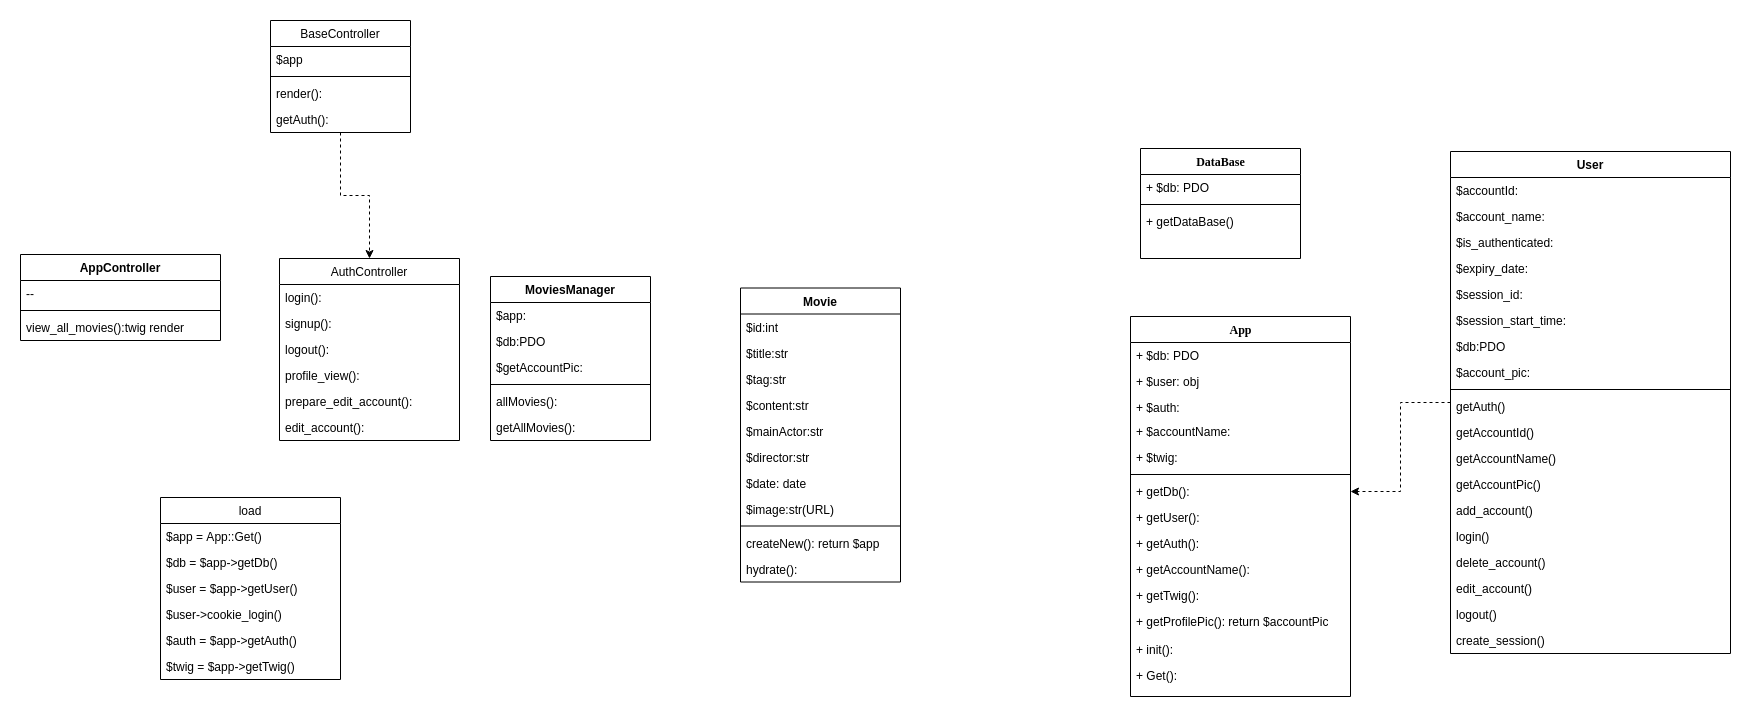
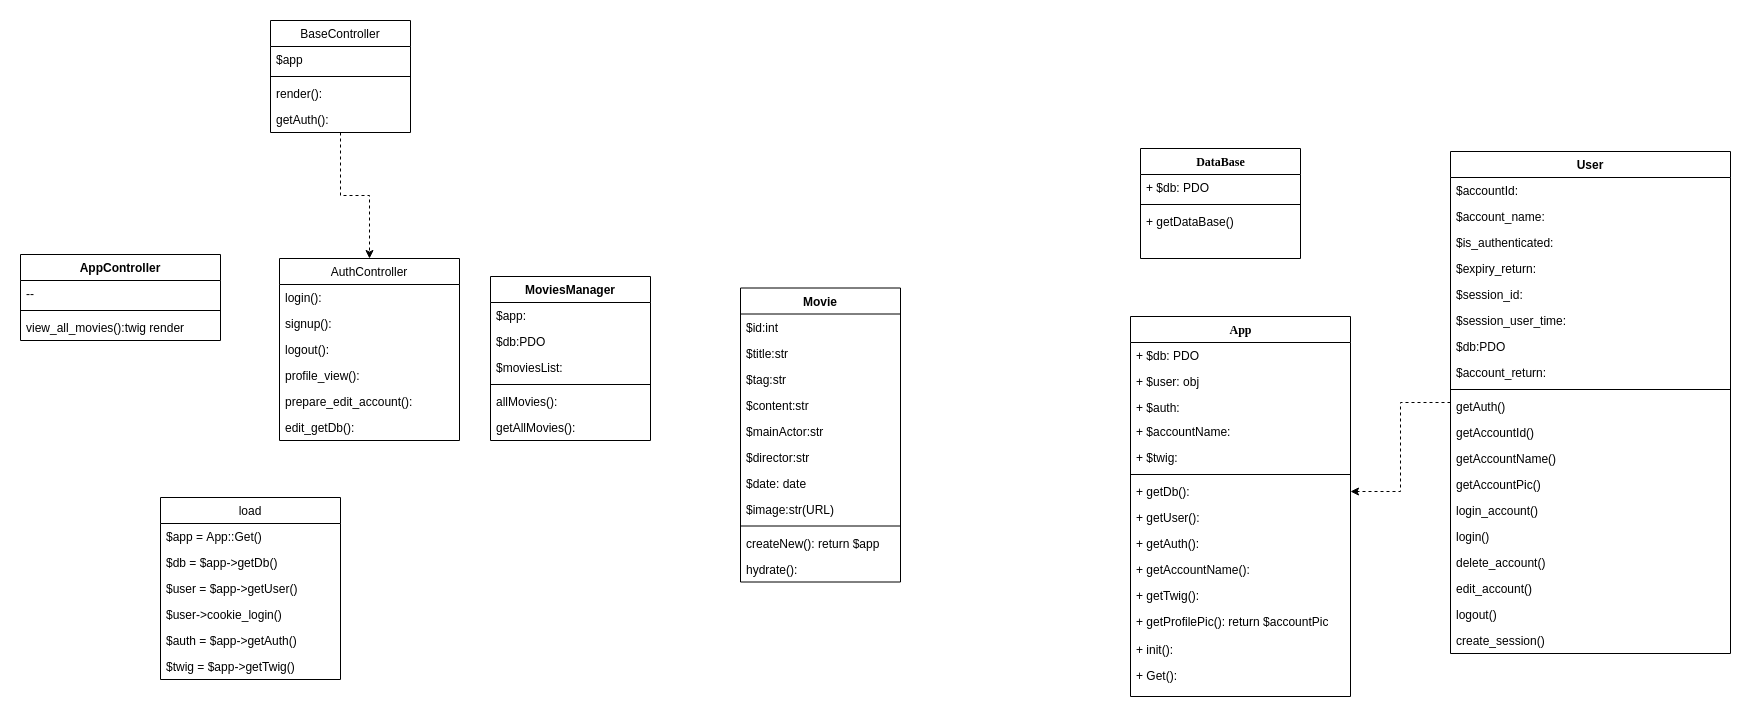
- <mxCell id="62" value="$expiry_date:" style="text;strokeColor=none;fillColor=none;align=left;verticalAlign=top;spacingLeft=4;spacingRight=4;overflow=hidden;rotatable=0;points=[[0,0.5],[1,0.5]];portConstraint=eastwest;" vertex="1" parent="58"><mxGeometry y="104" width="280" height="26" as="geometry" /></mxCell>
+ <mxCell id="62" value="$expiry_return:" style="text;strokeColor=none;fillColor=none;align=left;verticalAlign=top;spacingLeft=4;spacingRight=4;overflow=hidden;rotatable=0;points=[[0,0.5],[1,0.5]];portConstraint=eastwest;" vertex="1" parent="58"><mxGeometry y="104" width="280" height="26" as="geometry" /></mxCell>
- <mxCell id="64" value="$session_start_time:" style="text;strokeColor=none;fillColor=none;align=left;verticalAlign=top;spacingLeft=4;spacingRight=4;overflow=hidden;rotatable=0;points=[[0,0.5],[1,0.5]];portConstraint=eastwest;" vertex="1" parent="58"><mxGeometry y="156" width="280" height="26" as="geometry" /></mxCell>
+ <mxCell id="64" value="$session_user_time:" style="text;strokeColor=none;fillColor=none;align=left;verticalAlign=top;spacingLeft=4;spacingRight=4;overflow=hidden;rotatable=0;points=[[0,0.5],[1,0.5]];portConstraint=eastwest;" vertex="1" parent="58"><mxGeometry y="156" width="280" height="26" as="geometry" /></mxCell>
- <mxCell id="36" value="$getAccountPic:" style="text;strokeColor=none;fillColor=none;align=left;verticalAlign=top;spacingLeft=4;spacingRight=4;overflow=hidden;rotatable=0;points=[[0,0.5],[1,0.5]];portConstraint=eastwest;" vertex="1" parent="33"><mxGeometry y="78" width="160" height="26" as="geometry" /></mxCell>
+ <mxCell id="36" value="$moviesList:" style="text;strokeColor=none;fillColor=none;align=left;verticalAlign=top;spacingLeft=4;spacingRight=4;overflow=hidden;rotatable=0;points=[[0,0.5],[1,0.5]];portConstraint=eastwest;" vertex="1" parent="33"><mxGeometry y="78" width="160" height="26" as="geometry" /></mxCell>
- <mxCell id="66" value="$account_pic:" style="text;strokeColor=none;fillColor=none;align=left;verticalAlign=top;spacingLeft=4;spacingRight=4;overflow=hidden;rotatable=0;points=[[0,0.5],[1,0.5]];portConstraint=eastwest;" vertex="1" parent="58"><mxGeometry y="208" width="280" height="26" as="geometry" /></mxCell>
+ <mxCell id="66" value="$account_return:" style="text;strokeColor=none;fillColor=none;align=left;verticalAlign=top;spacingLeft=4;spacingRight=4;overflow=hidden;rotatable=0;points=[[0,0.5],[1,0.5]];portConstraint=eastwest;" vertex="1" parent="58"><mxGeometry y="208" width="280" height="26" as="geometry" /></mxCell>
- <mxCell id="50" value="edit_account():" style="text;strokeColor=none;fillColor=none;align=left;verticalAlign=top;spacingLeft=4;spacingRight=4;overflow=hidden;rotatable=0;points=[[0,0.5],[1,0.5]];portConstraint=eastwest;" vertex="1" parent="44"><mxGeometry y="156" width="180" height="26" as="geometry" /></mxCell>
+ <mxCell id="50" value="edit_getDb():" style="text;strokeColor=none;fillColor=none;align=left;verticalAlign=top;spacingLeft=4;spacingRight=4;overflow=hidden;rotatable=0;points=[[0,0.5],[1,0.5]];portConstraint=eastwest;" vertex="1" parent="44"><mxGeometry y="156" width="180" height="26" as="geometry" /></mxCell>
- <mxCell id="72" value="add_account()" style="text;strokeColor=none;fillColor=none;align=left;verticalAlign=top;spacingLeft=4;spacingRight=4;overflow=hidden;rotatable=0;points=[[0,0.5],[1,0.5]];portConstraint=eastwest;" vertex="1" parent="58"><mxGeometry y="346" width="280" height="26" as="geometry" /></mxCell>
+ <mxCell id="72" value="login_account()" style="text;strokeColor=none;fillColor=none;align=left;verticalAlign=top;spacingLeft=4;spacingRight=4;overflow=hidden;rotatable=0;points=[[0,0.5],[1,0.5]];portConstraint=eastwest;" vertex="1" parent="58"><mxGeometry y="346" width="280" height="26" as="geometry" /></mxCell>
